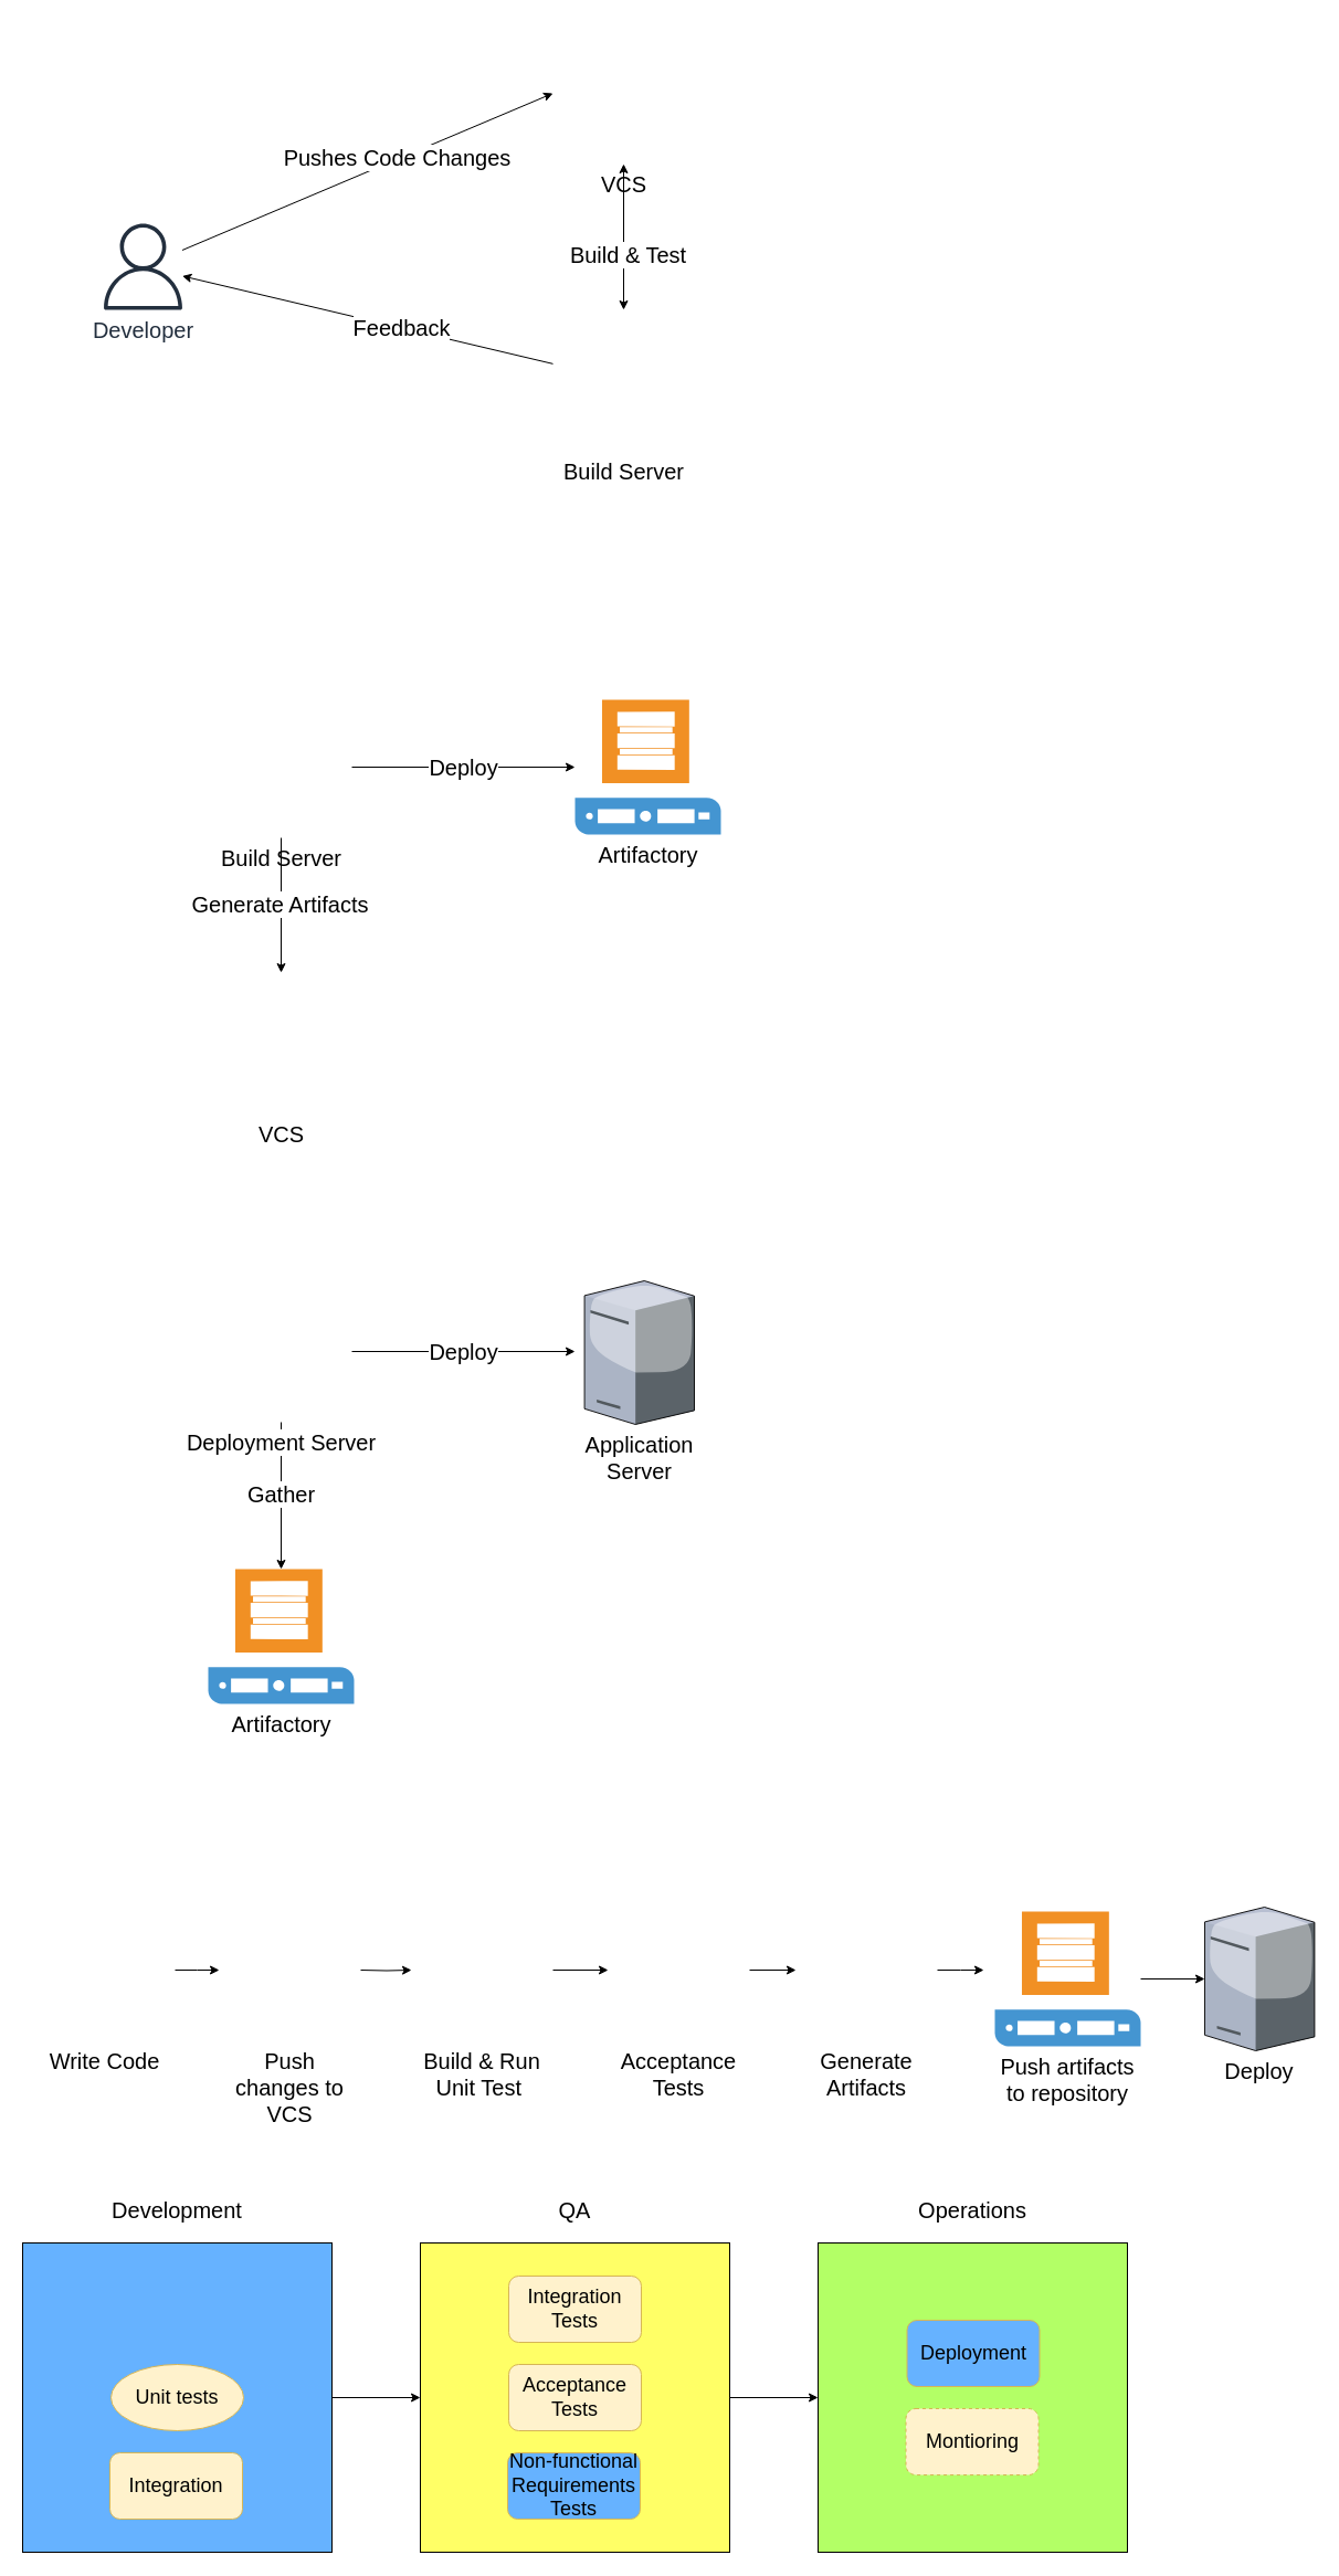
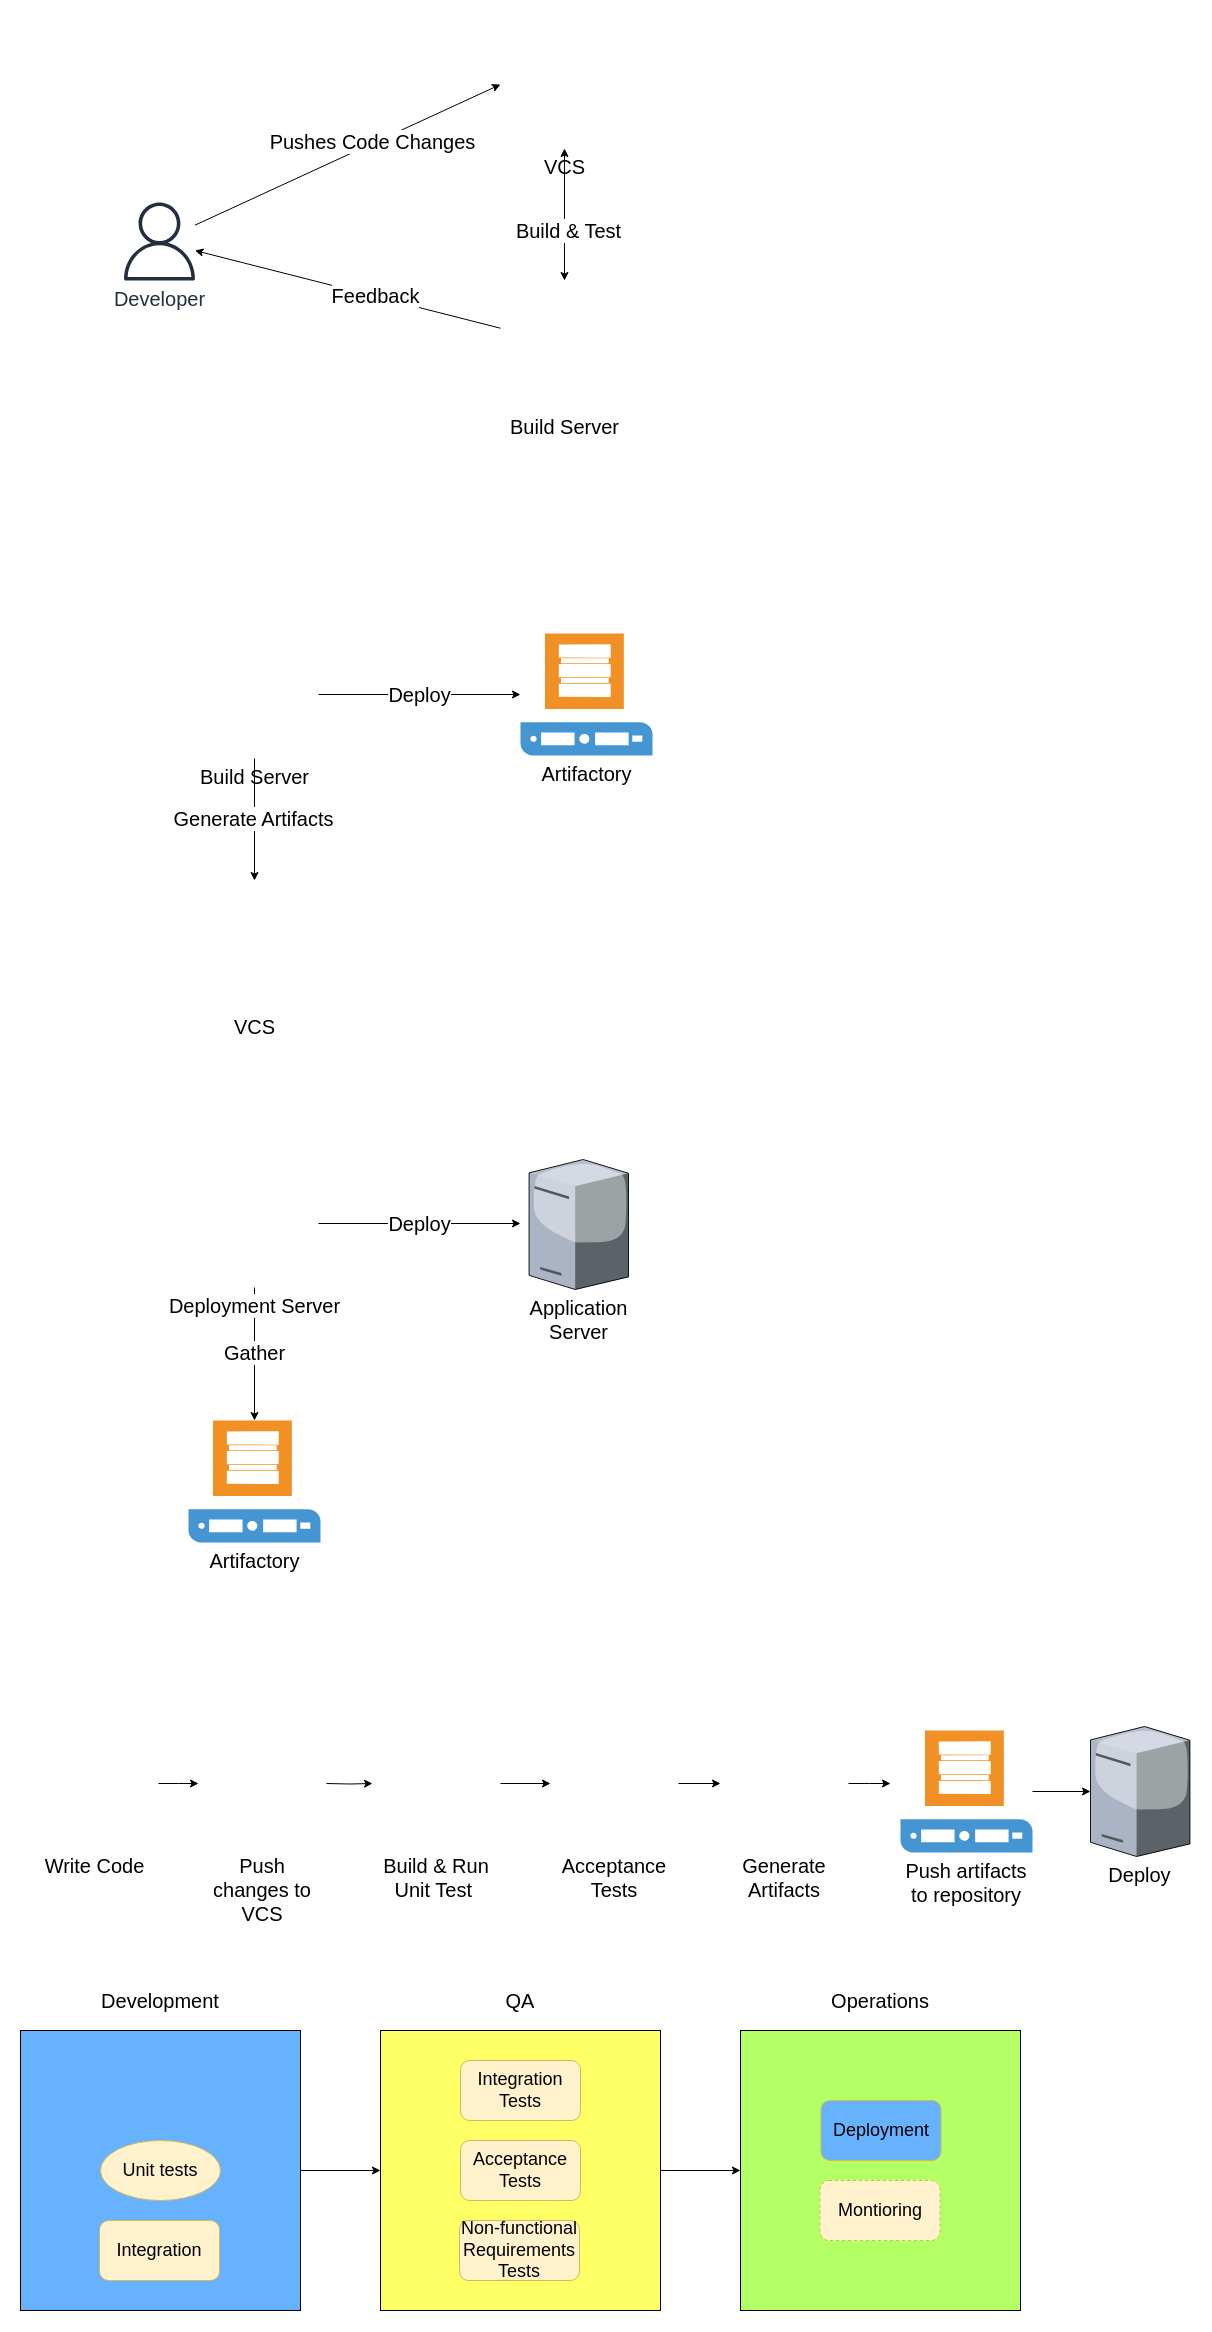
- <mxCell id="4" value="Developer" style="outlineConnect=0;fontColor=#232F3E;gradientColor=none;fillColor=#232F3E;strokeColor=none;dashed=0;verticalLabelPosition=bottom;verticalAlign=top;align=center;html=1;fontSize=20;fontStyle=0;aspect=fixed;pointerEvents=1;shape=mxgraph.aws4.user;" vertex="1" parent="1"><mxGeometry x="90" y="202" width="78" height="78" as="geometry" /></mxCell>
+ <mxCell id="4" value="Developer" style="outlineConnect=0;fontColor=#232F3E;gradientColor=none;fillColor=#232F3E;strokeColor=none;dashed=0;verticalLabelPosition=bottom;verticalAlign=top;align=center;html=1;fontSize=20;fontStyle=0;aspect=fixed;pointerEvents=1;shape=mxgraph.aws4.user;" vertex="1" parent="1"><mxGeometry x="120" y="202" width="78" height="78" as="geometry" /></mxCell>
- <mxCell id="46" value="Non-functional Requirements Tests" style="rounded=1;whiteSpace=wrap;html=1;fillColor=#66b2ff;fontSize=18;strokeColor=#d6b656;" vertex="1" parent="1"><mxGeometry x="459" y="2220" width="120" height="60" as="geometry" /></mxCell>
+ <mxCell id="46" value="Non-functional Requirements Tests" style="rounded=1;whiteSpace=wrap;html=1;fillColor=#fff2cc;fontSize=18;strokeColor=#d6b656;" vertex="1" parent="1"><mxGeometry x="459" y="2220" width="120" height="60" as="geometry" /></mxCell>
